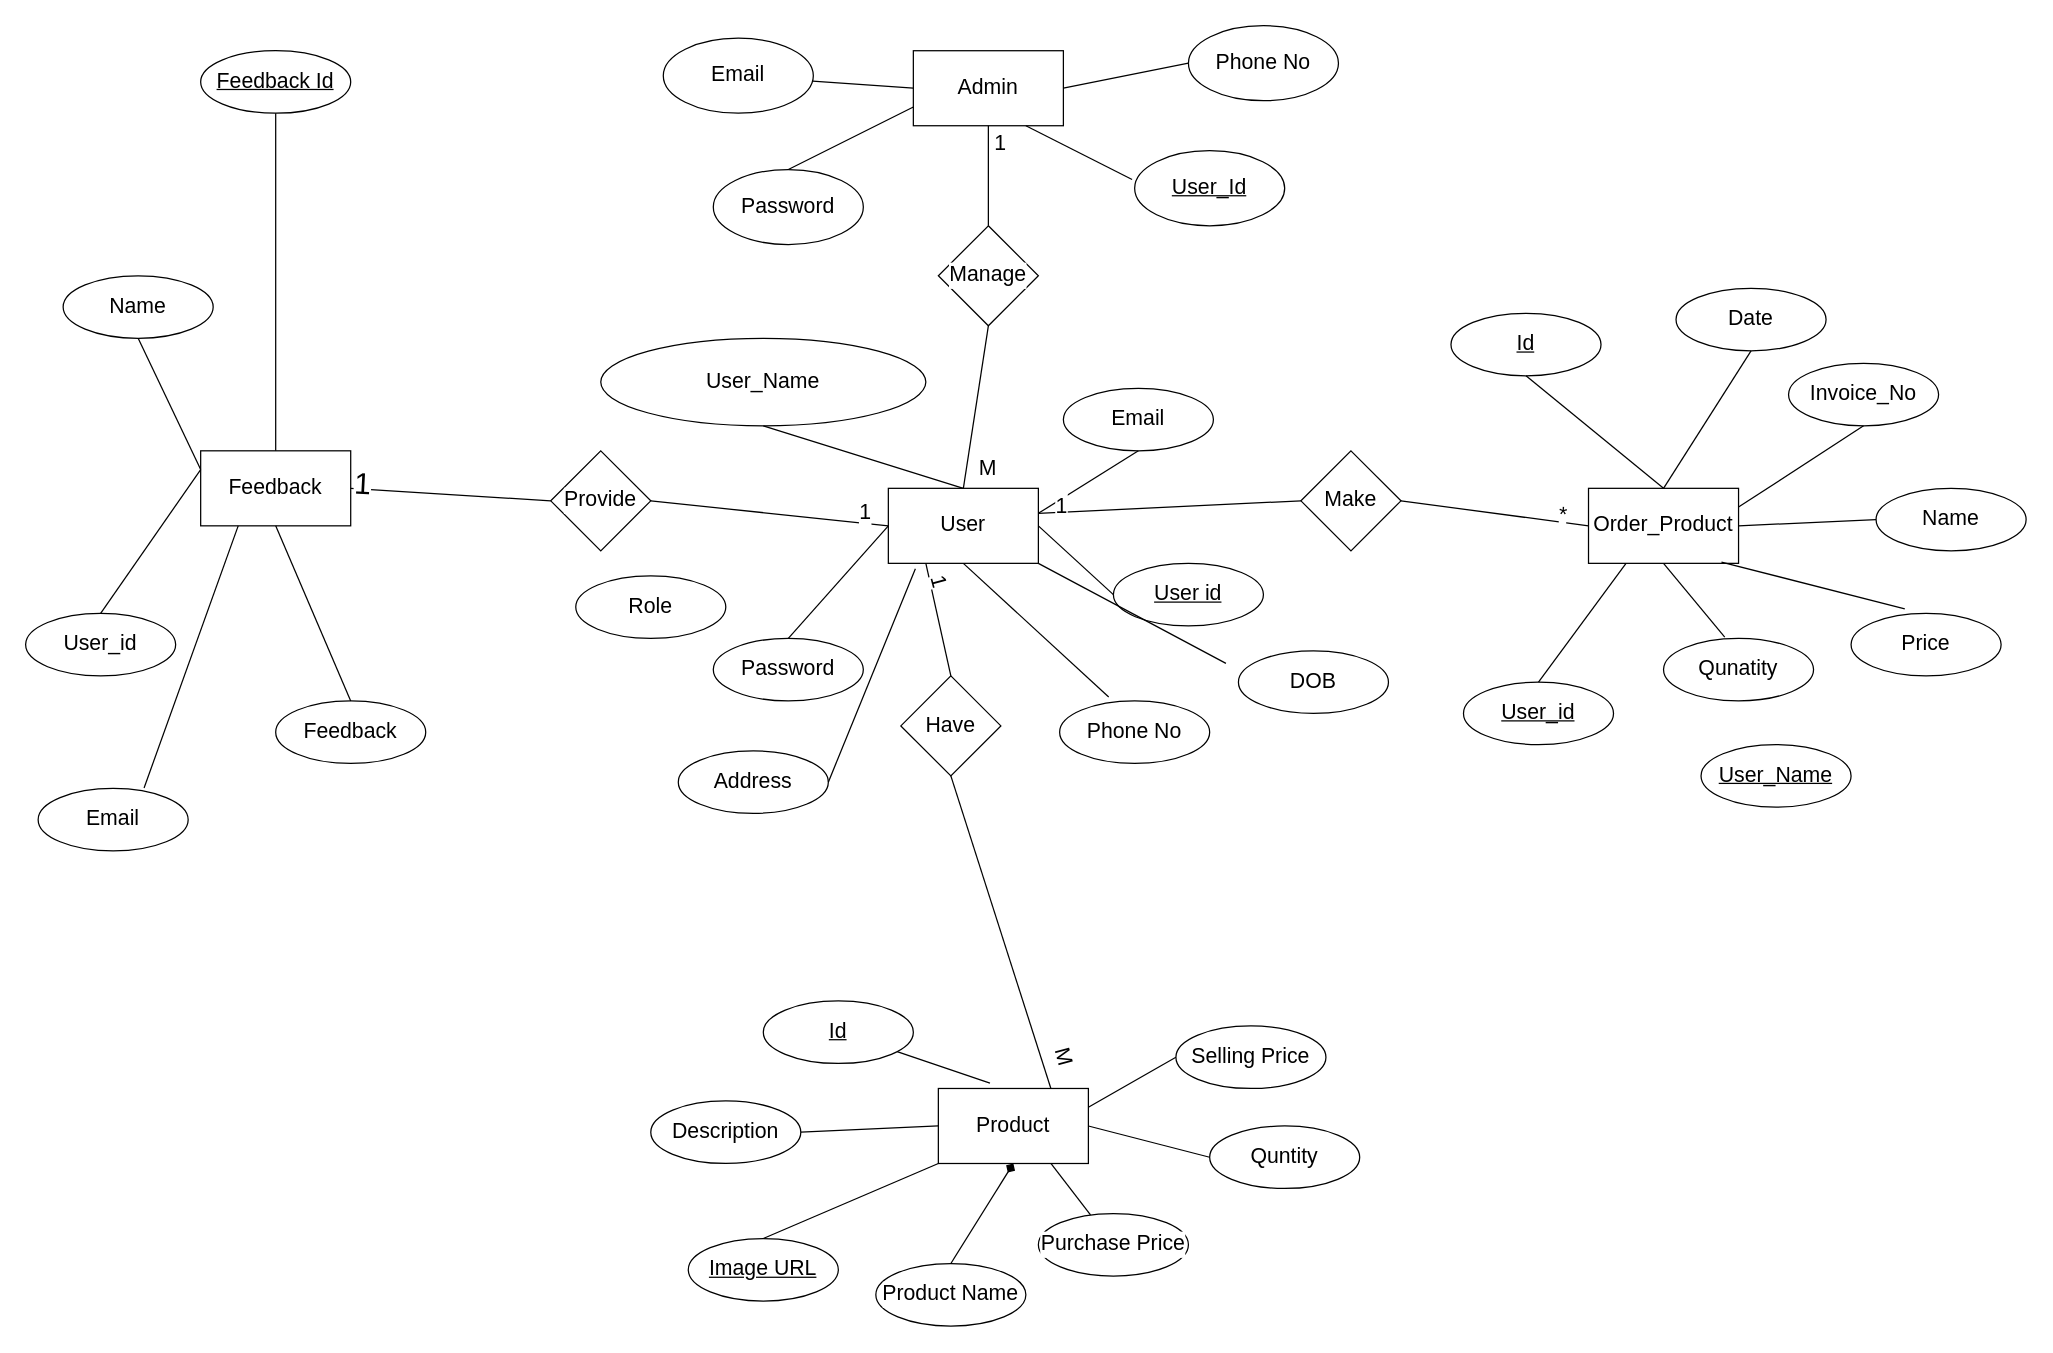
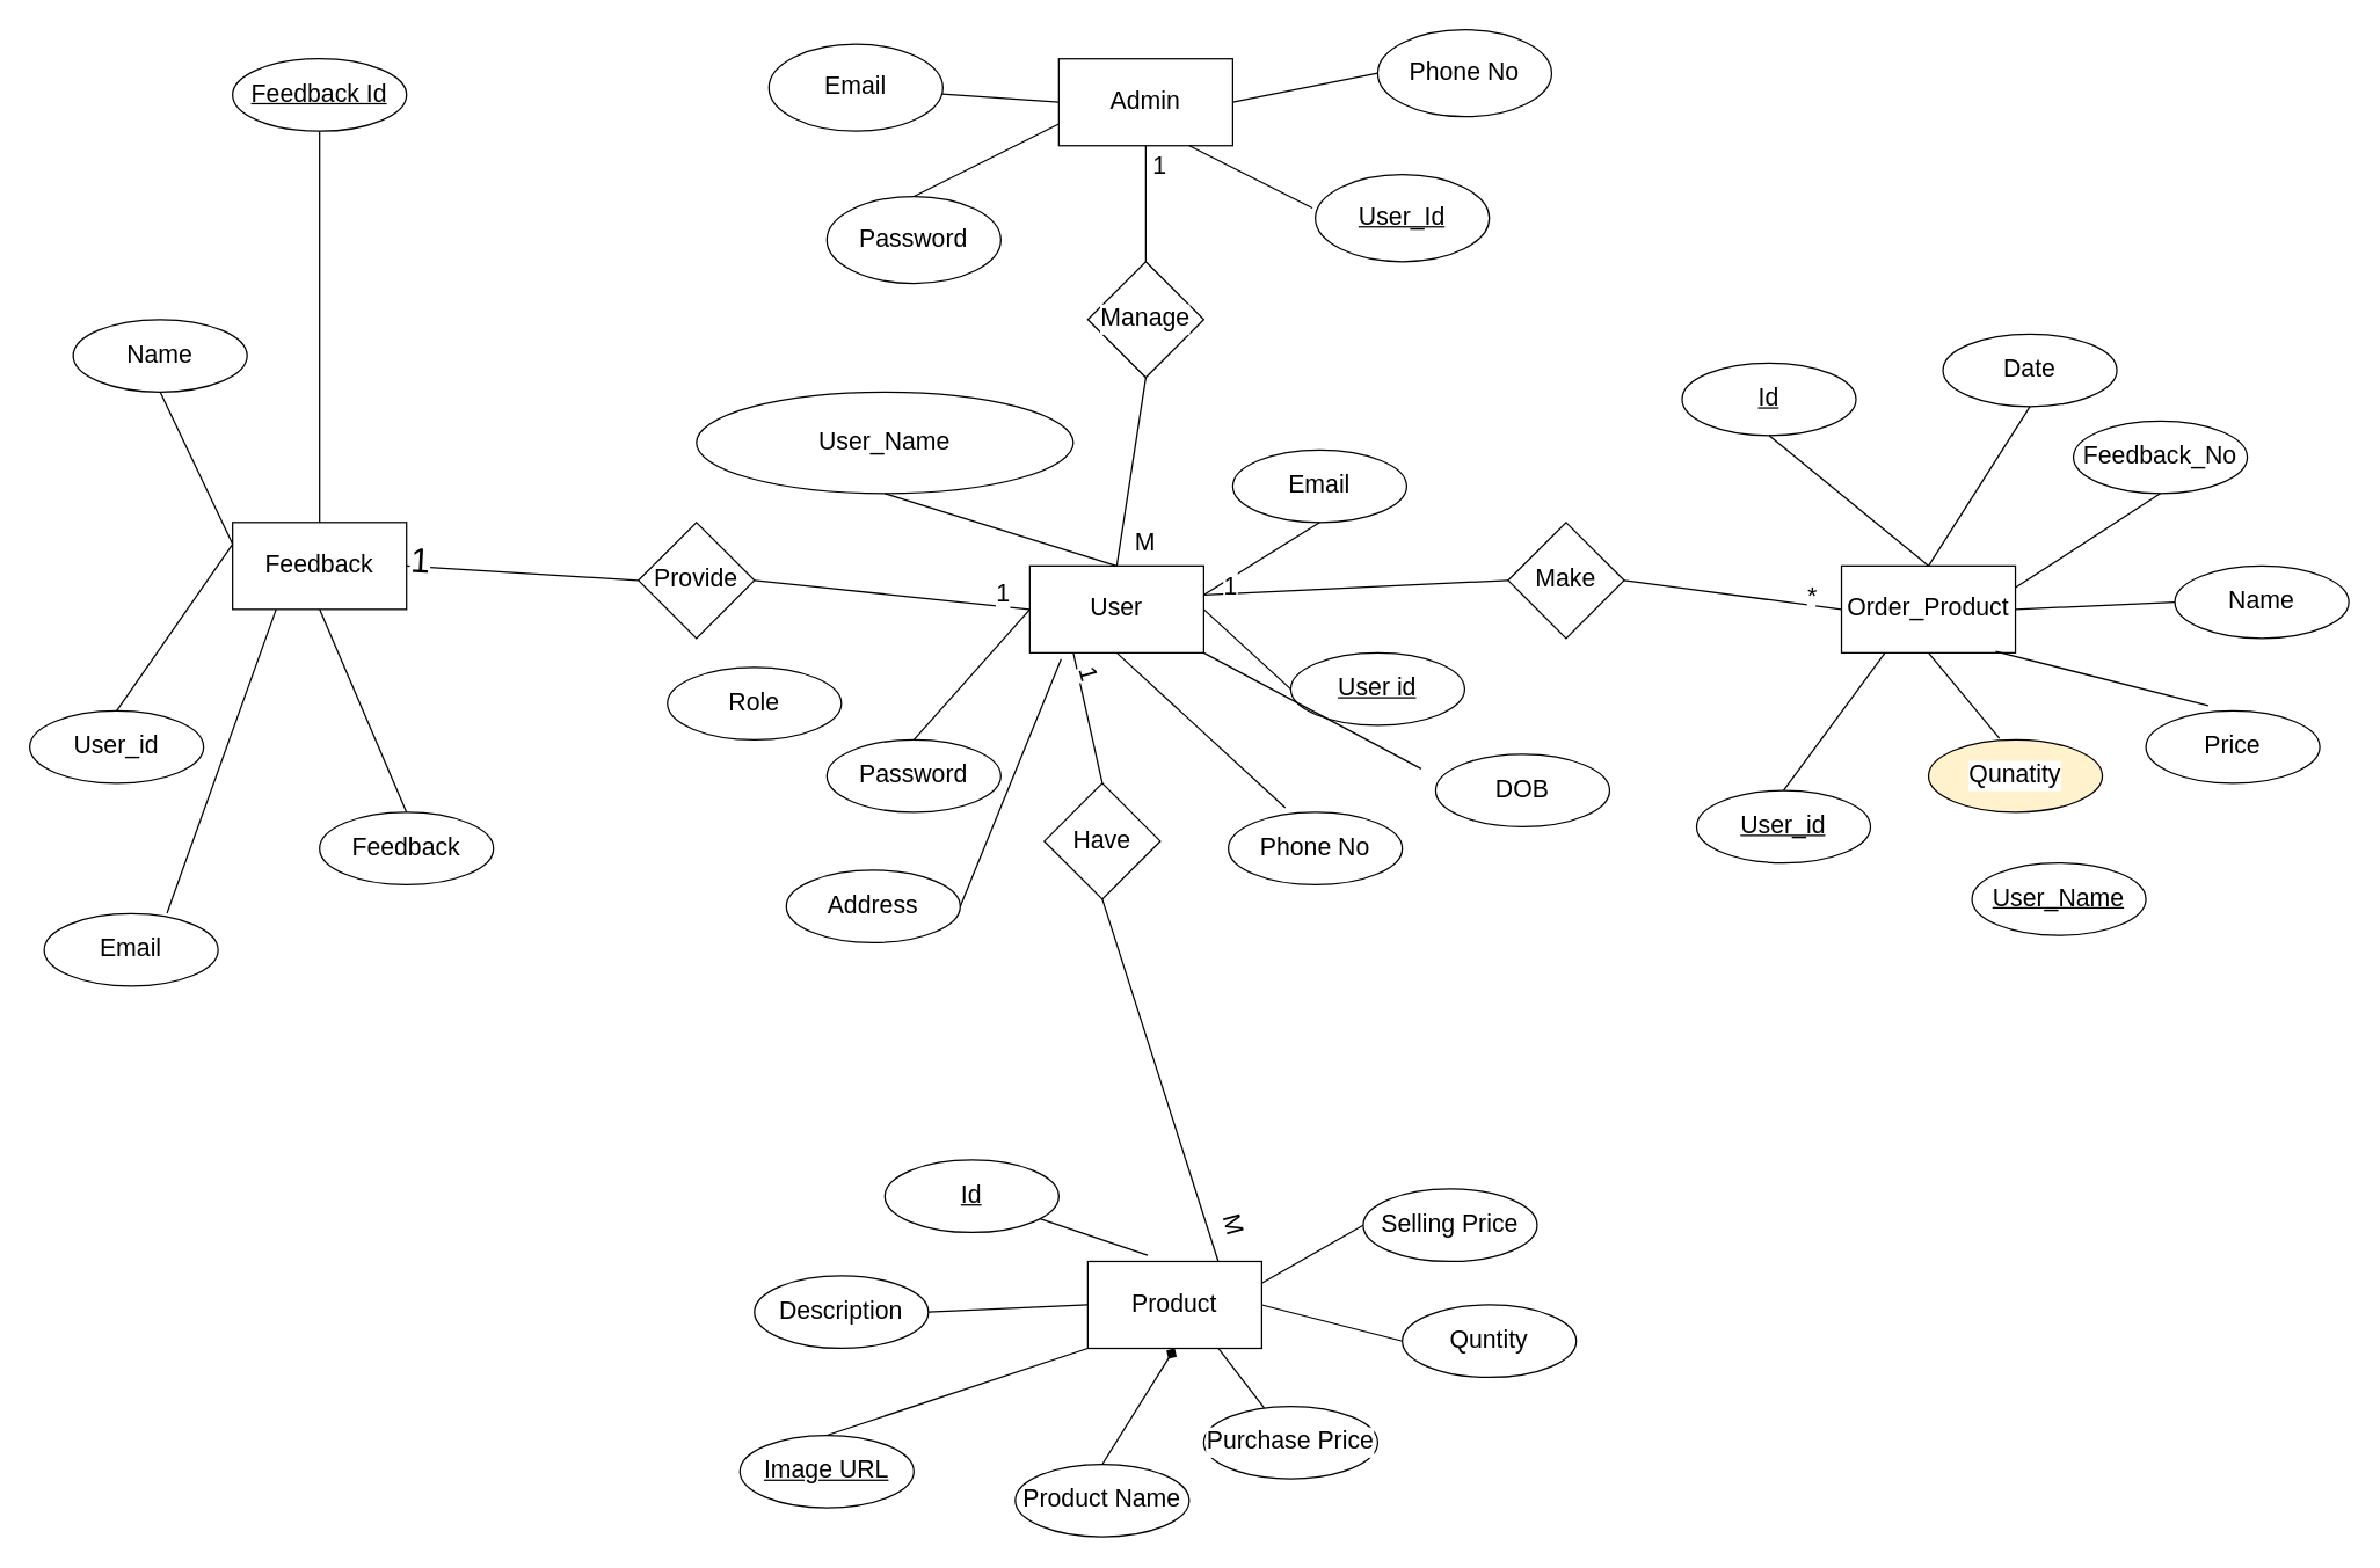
- <mxCell id="23" value="Invoice_No" style="ellipse;whiteSpace=wrap;html=1;labelBackgroundColor=default;fontSize=17;" parent="1" vertex="1"><mxGeometry x="1430" y="290" width="120" height="50" as="geometry" /></mxCell>
+ <mxCell id="23" value="Feedback_No" style="ellipse;whiteSpace=wrap;html=1;labelBackgroundColor=default;fontSize=17;" parent="1" vertex="1"><mxGeometry x="1430" y="290" width="120" height="50" as="geometry" /></mxCell>
- <mxCell id="28" value="Qunatity" style="ellipse;whiteSpace=wrap;html=1;labelBackgroundColor=default;fontSize=17;" parent="1" vertex="1"><mxGeometry x="1330" y="510" width="120" height="50" as="geometry" /></mxCell>
+ <mxCell id="28" value="Qunatity" style="ellipse;whiteSpace=wrap;html=1;labelBackgroundColor=default;fontSize=17;fillColor=#fff2cc;" parent="1" vertex="1"><mxGeometry x="1330" y="510" width="120" height="50" as="geometry" /></mxCell>
- <mxCell id="6" value="&lt;u style=&quot;font-size: 17px;&quot;&gt;Image URL&lt;/u&gt;" style="ellipse;whiteSpace=wrap;html=1;labelBackgroundColor=default;fontSize=17;" parent="1" vertex="1"><mxGeometry x="550" y="990" width="120" height="50" as="geometry" /></mxCell>
+ <mxCell id="6" value="&lt;u style=&quot;font-size: 17px;&quot;&gt;Image URL&lt;/u&gt;" style="ellipse;whiteSpace=wrap;html=1;labelBackgroundColor=default;fontSize=17;" parent="1" vertex="1"><mxGeometry x="510" y="990" width="120" height="50" as="geometry" /></mxCell>
